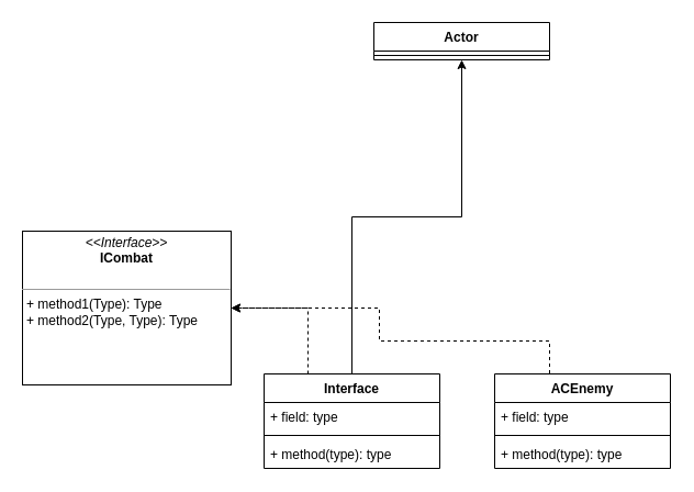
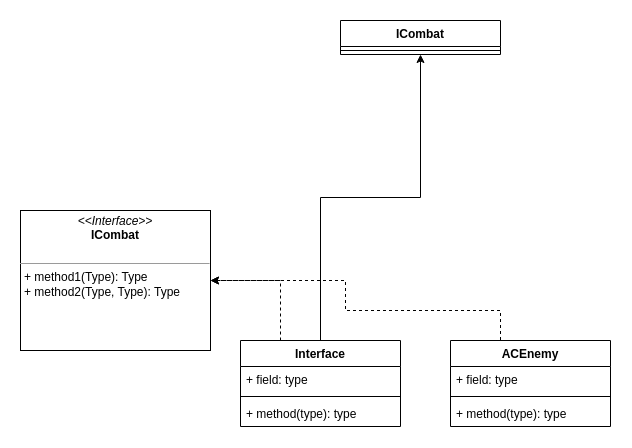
- <mxCell id="2" value="Actor" style="swimlane;fontStyle=1;align=center;verticalAlign=top;childLayout=stackLayout;horizontal=1;startSize=26;horizontalStack=0;resizeParent=1;resizeParentMax=0;resizeLast=0;collapsible=1;marginBottom=0;whiteSpace=wrap;html=1;" parent="1" vertex="1"><mxGeometry x="340" y="20" width="160" height="34" as="geometry" /></mxCell>
+ <mxCell id="2" value="ICombat" style="swimlane;fontStyle=1;align=center;verticalAlign=top;childLayout=stackLayout;horizontal=1;startSize=26;horizontalStack=0;resizeParent=1;resizeParentMax=0;resizeLast=0;collapsible=1;marginBottom=0;whiteSpace=wrap;html=1;" parent="1" vertex="1"><mxGeometry x="340" y="20" width="160" height="34" as="geometry" /></mxCell>
